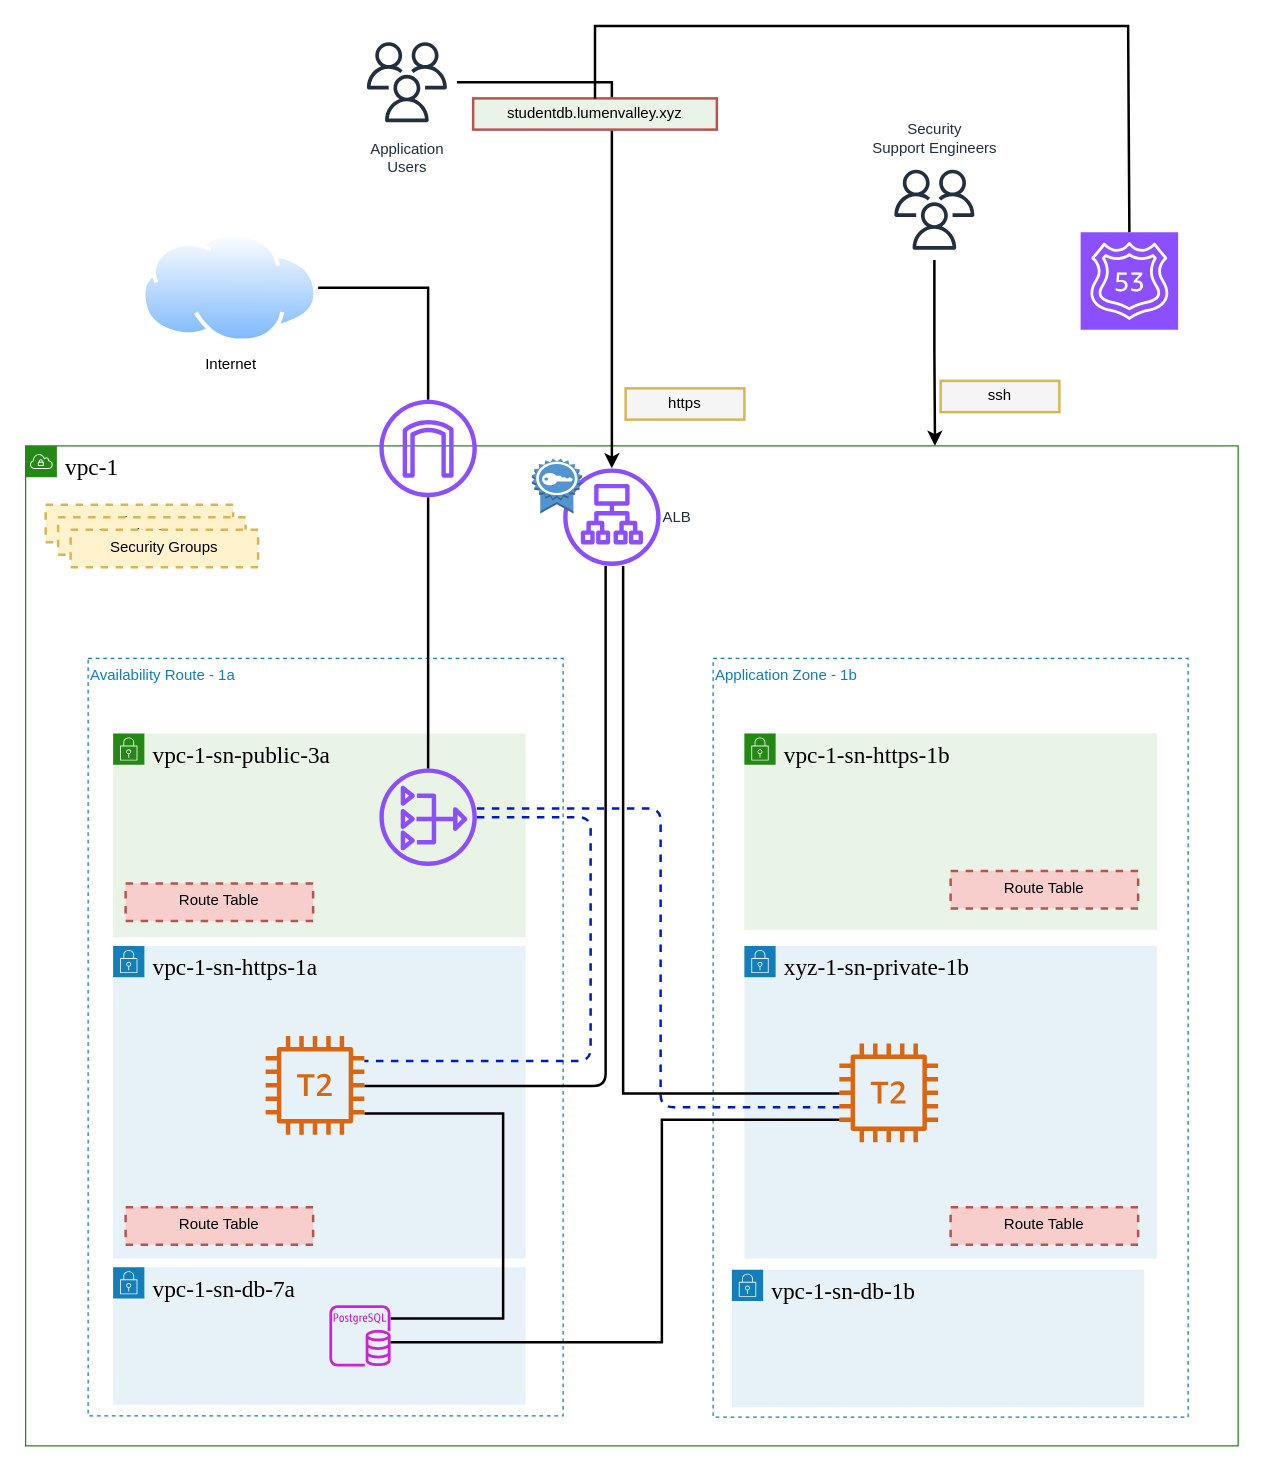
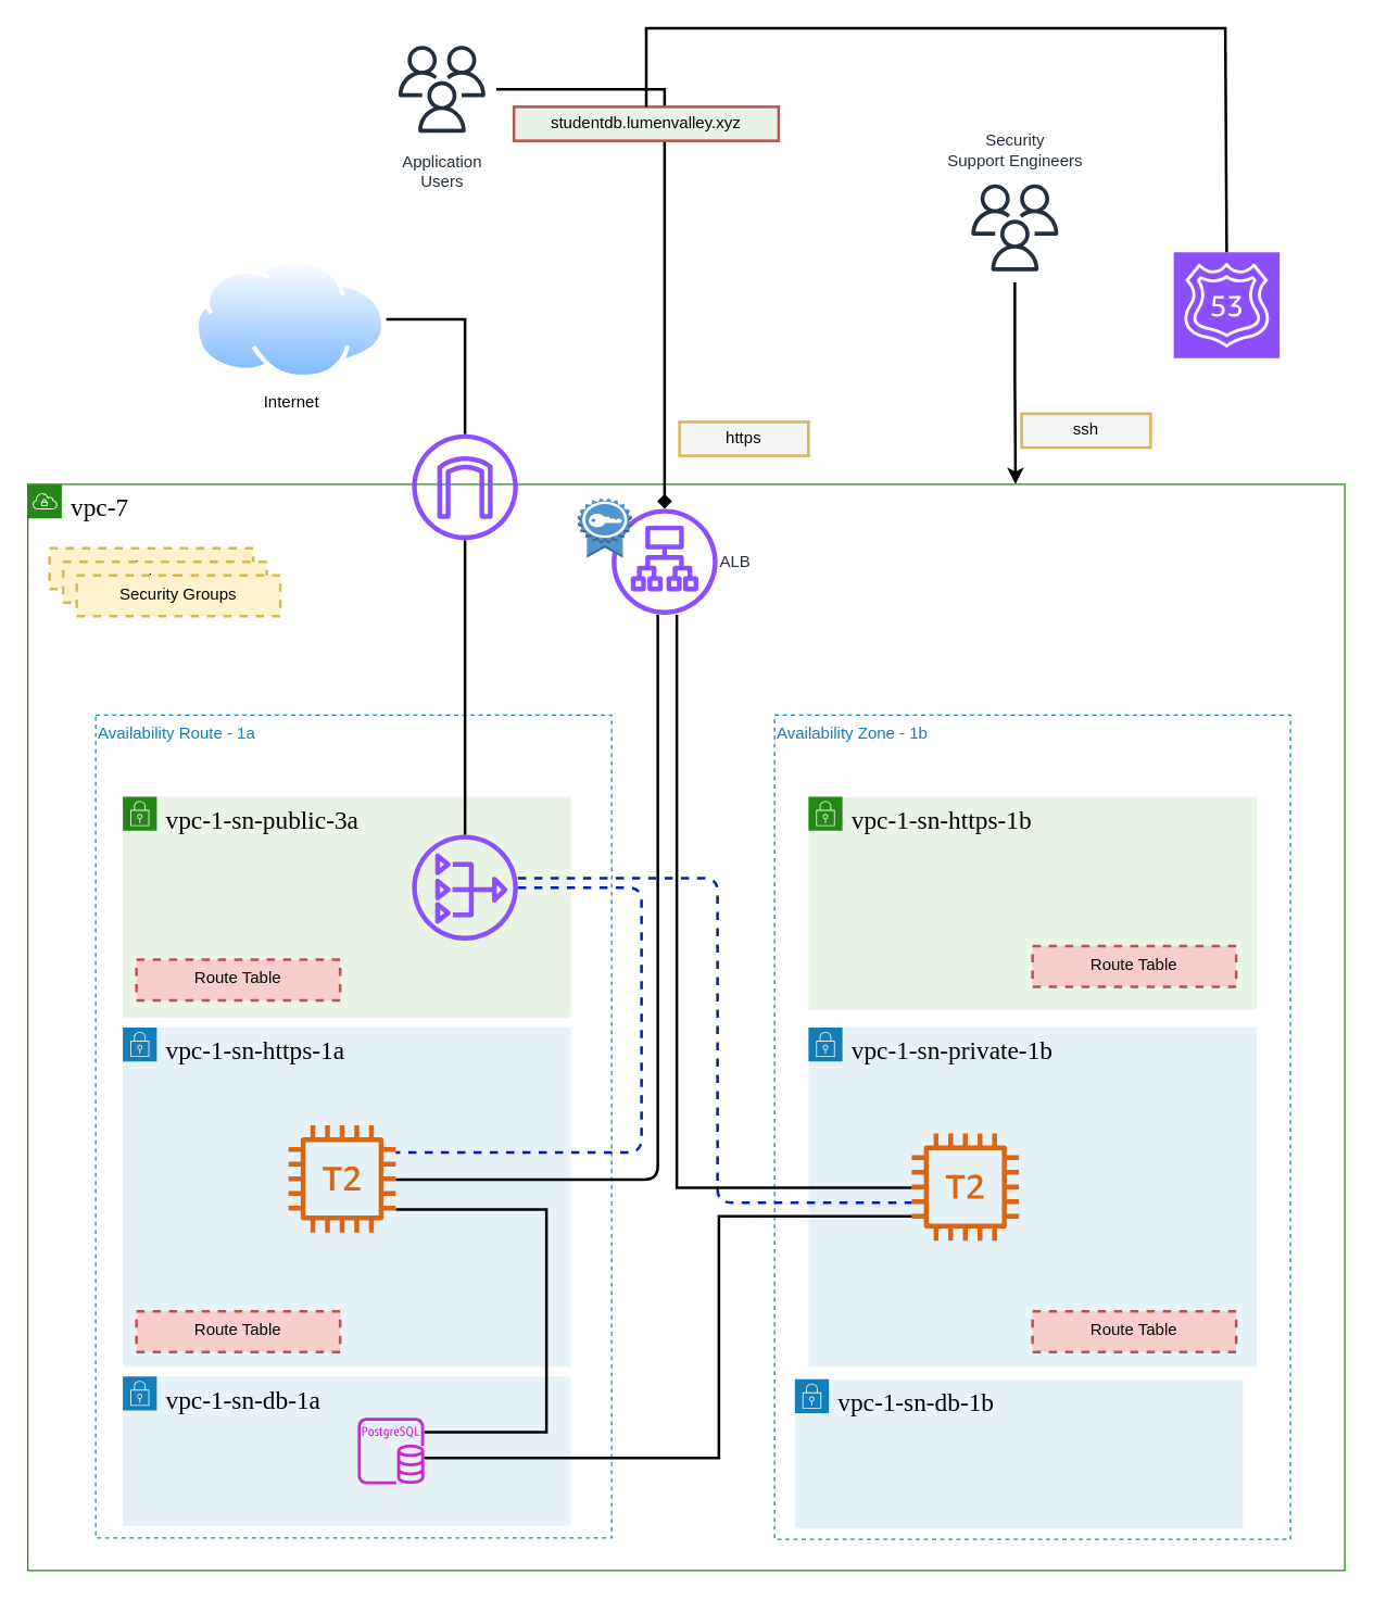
- <mxCell id="31" value="Internet" style="image;aspect=fixed;perimeter=ellipsePerimeter;html=1;align=center;shadow=0;dashed=0;spacingTop=3;image=img/lib/active_directory/internet_cloud.svg;" parent="1" vertex="1"><mxGeometry x="113" y="185" width="141" height="88.83" as="geometry" /></mxCell>
+ <mxCell id="31" value="Internet" style="image;aspect=fixed;perimeter=ellipsePerimeter;html=1;align=center;shadow=0;dashed=0;spacingTop=3;image=img/lib/active_directory/internet_cloud.svg;" parent="1" vertex="1"><mxGeometry x="143" y="190" width="141" height="88.83" as="geometry" /></mxCell>
- <mxCell id="11" style="edgeStyle=orthogonalEdgeStyle;rounded=0;orthogonalLoop=1;jettySize=auto;html=1;strokeWidth=2;" parent="1" source="12" target="27" edge="1"><mxGeometry relative="1" as="geometry" /></mxCell>
+ <mxCell id="11" style="edgeStyle=orthogonalEdgeStyle;rounded=0;orthogonalLoop=1;jettySize=auto;html=1;strokeWidth=2;endArrow=diamond;" parent="1" source="12" target="27" edge="1"><mxGeometry relative="1" as="geometry" /></mxCell>
- <mxCell id="2" value="&lt;span style=&quot;font-size: 14.0pt ; font-family: &amp;quot;amazon ember&amp;quot; ; color: black&quot;&gt;vpc-1&lt;/span&gt;" style="points=[[0,0],[0.25,0],[0.5,0],[0.75,0],[1,0],[1,0.25],[1,0.5],[1,0.75],[1,1],[0.75,1],[0.5,1],[0.25,1],[0,1],[0,0.75],[0,0.5],[0,0.25]];outlineConnect=0;gradientColor=none;html=1;whiteSpace=wrap;fontSize=12;fontStyle=0;shape=mxgraph.aws4.group;grIcon=mxgraph.aws4.group_vpc;strokeColor=#248814;fillColor=none;verticalAlign=top;align=left;spacingLeft=30;fontColor=#AAB7B8;dashed=0;" parent="1" vertex="1"><mxGeometry x="20" y="356" width="970" height="800" as="geometry" /></mxCell>
+ <mxCell id="2" value="&lt;span style=&quot;font-size: 14.0pt ; font-family: &amp;quot;amazon ember&amp;quot; ; color: black&quot;&gt;vpc-7&lt;/span&gt;" style="points=[[0,0],[0.25,0],[0.5,0],[0.75,0],[1,0],[1,0.25],[1,0.5],[1,0.75],[1,1],[0.75,1],[0.5,1],[0.25,1],[0,1],[0,0.75],[0,0.5],[0,0.25]];outlineConnect=0;gradientColor=none;html=1;whiteSpace=wrap;fontSize=12;fontStyle=0;shape=mxgraph.aws4.group;grIcon=mxgraph.aws4.group_vpc;strokeColor=#248814;fillColor=none;verticalAlign=top;align=left;spacingLeft=30;fontColor=#AAB7B8;dashed=0;" parent="1" vertex="1"><mxGeometry x="20" y="356" width="970" height="800" as="geometry" /></mxCell>
- <mxCell id="4" value="Application Zone - 1b" style="fillColor=none;strokeColor=#147EBA;dashed=1;verticalAlign=top;fontStyle=0;fontColor=#147EBA;align=left;" parent="1" vertex="1"><mxGeometry x="570" y="526" width="380" height="607" as="geometry" /></mxCell>
+ <mxCell id="4" value="Availability Zone - 1b" style="fillColor=none;strokeColor=#147EBA;dashed=1;verticalAlign=top;fontStyle=0;fontColor=#147EBA;align=left;" parent="1" vertex="1"><mxGeometry x="570" y="526" width="380" height="607" as="geometry" /></mxCell>
- <mxCell id="8" value="&lt;span style=&quot;font-size: 14.0pt ; font-family: &amp;quot;amazon ember&amp;quot; ; color: black&quot;&gt;xyz-1-sn-private-1b&lt;br&gt;&lt;/span&gt;&lt;span style=&quot;font-size: 14.0pt ; font-family: &amp;quot;amazon ember&amp;quot; ; color: black&quot;&gt;&lt;br&gt;&lt;/span&gt;" style="points=[[0,0],[0.25,0],[0.5,0],[0.75,0],[1,0],[1,0.25],[1,0.5],[1,0.75],[1,1],[0.75,1],[0.5,1],[0.25,1],[0,1],[0,0.75],[0,0.5],[0,0.25]];outlineConnect=0;gradientColor=none;html=1;whiteSpace=wrap;fontSize=12;fontStyle=0;shape=mxgraph.aws4.group;grIcon=mxgraph.aws4.group_security_group;grStroke=0;strokeColor=#147EBA;fillColor=#E6F2F8;verticalAlign=top;align=left;spacingLeft=30;fontColor=#147EBA;dashed=0;" parent="1" vertex="1"><mxGeometry x="595" y="756" width="330" height="250" as="geometry" /></mxCell>
+ <mxCell id="8" value="&lt;span style=&quot;font-size: 14.0pt ; font-family: &amp;quot;amazon ember&amp;quot; ; color: black&quot;&gt;vpc-1-sn-private-1b&lt;br&gt;&lt;/span&gt;&lt;span style=&quot;font-size: 14.0pt ; font-family: &amp;quot;amazon ember&amp;quot; ; color: black&quot;&gt;&lt;br&gt;&lt;/span&gt;" style="points=[[0,0],[0.25,0],[0.5,0],[0.75,0],[1,0],[1,0.25],[1,0.5],[1,0.75],[1,1],[0.75,1],[0.5,1],[0.25,1],[0,1],[0,0.75],[0,0.5],[0,0.25]];outlineConnect=0;gradientColor=none;html=1;whiteSpace=wrap;fontSize=12;fontStyle=0;shape=mxgraph.aws4.group;grIcon=mxgraph.aws4.group_security_group;grStroke=0;strokeColor=#147EBA;fillColor=#E6F2F8;verticalAlign=top;align=left;spacingLeft=30;fontColor=#147EBA;dashed=0;" parent="1" vertex="1"><mxGeometry x="595" y="756" width="330" height="250" as="geometry" /></mxCell>
- <mxCell id="19" value="&lt;span style=&quot;font-size: 14.0pt ; font-family: &amp;quot;amazon ember&amp;quot; ; color: black&quot;&gt;vpc-1-sn-db-7a&lt;br&gt;&lt;/span&gt;&lt;span style=&quot;font-size: 14.0pt ; font-family: &amp;quot;amazon ember&amp;quot; ; color: black&quot;&gt;&lt;br&gt;&lt;/span&gt;" style="points=[[0,0],[0.25,0],[0.5,0],[0.75,0],[1,0],[1,0.25],[1,0.5],[1,0.75],[1,1],[0.75,1],[0.5,1],[0.25,1],[0,1],[0,0.75],[0,0.5],[0,0.25]];outlineConnect=0;gradientColor=none;html=1;whiteSpace=wrap;fontSize=12;fontStyle=0;shape=mxgraph.aws4.group;grIcon=mxgraph.aws4.group_security_group;grStroke=0;strokeColor=#147EBA;fillColor=#E6F2F8;verticalAlign=top;align=left;spacingLeft=30;fontColor=#147EBA;dashed=0;" parent="1" vertex="1"><mxGeometry x="90" y="1013" width="330" height="110" as="geometry" /></mxCell>
+ <mxCell id="19" value="&lt;span style=&quot;font-size: 14.0pt ; font-family: &amp;quot;amazon ember&amp;quot; ; color: black&quot;&gt;vpc-1-sn-db-1a&lt;br&gt;&lt;/span&gt;&lt;span style=&quot;font-size: 14.0pt ; font-family: &amp;quot;amazon ember&amp;quot; ; color: black&quot;&gt;&lt;br&gt;&lt;/span&gt;" style="points=[[0,0],[0.25,0],[0.5,0],[0.75,0],[1,0],[1,0.25],[1,0.5],[1,0.75],[1,1],[0.75,1],[0.5,1],[0.25,1],[0,1],[0,0.75],[0,0.5],[0,0.25]];outlineConnect=0;gradientColor=none;html=1;whiteSpace=wrap;fontSize=12;fontStyle=0;shape=mxgraph.aws4.group;grIcon=mxgraph.aws4.group_security_group;grStroke=0;strokeColor=#147EBA;fillColor=#E6F2F8;verticalAlign=top;align=left;spacingLeft=30;fontColor=#147EBA;dashed=0;" parent="1" vertex="1"><mxGeometry x="90" y="1013" width="330" height="110" as="geometry" /></mxCell>
